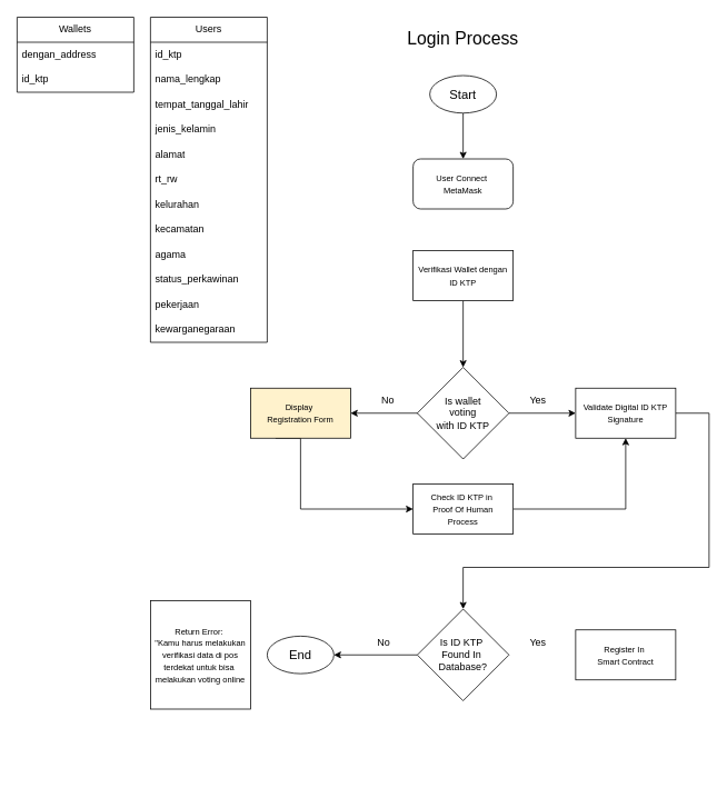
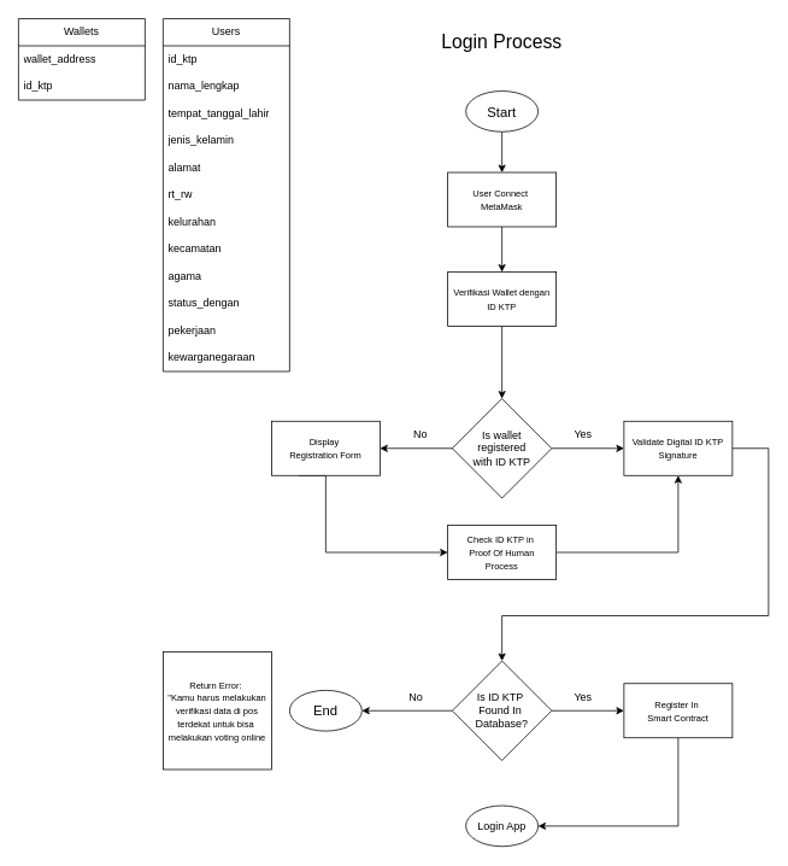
- <mxCell id="17" value="dengan_address" style="text;strokeColor=none;fillColor=none;align=left;verticalAlign=middle;spacingLeft=4;spacingRight=4;overflow=hidden;points=[[0,0.5],[1,0.5]];portConstraint=eastwest;rotatable=0;whiteSpace=wrap;html=1;" vertex="1" parent="16"><mxGeometry y="30" width="140" height="30" as="geometry" /></mxCell>
+ <mxCell id="17" value="wallet_address" style="text;strokeColor=none;fillColor=none;align=left;verticalAlign=middle;spacingLeft=4;spacingRight=4;overflow=hidden;points=[[0,0.5],[1,0.5]];portConstraint=eastwest;rotatable=0;whiteSpace=wrap;html=1;" vertex="1" parent="16"><mxGeometry y="30" width="140" height="30" as="geometry" /></mxCell>
- <mxCell id="20" value="&lt;font style=&quot;font-size: 15px;&quot;&gt;Start&lt;/font&gt;" style="ellipse;whiteSpace=wrap;html=1;" vertex="1" parent="1"><mxGeometry x="515" y="90" width="80" height="45" as="geometry" /></mxCell>
+ <mxCell id="20" value="&lt;font style=&quot;font-size: 15px;&quot;&gt;Start&lt;/font&gt;" style="ellipse;whiteSpace=wrap;html=1;" vertex="1" parent="1"><mxGeometry x="515" y="100" width="80" height="45" as="geometry" /></mxCell>
- <mxCell id="22" value="&lt;font size=&quot;1&quot;&gt;User Connect&amp;nbsp;&lt;/font&gt;&lt;div&gt;&lt;font size=&quot;1&quot;&gt;MetaMask&lt;/font&gt;&lt;/div&gt;" style="whiteSpace=wrap;html=1;rounded=1;" vertex="1" parent="1"><mxGeometry x="495" y="190" width="120" height="60" as="geometry" /></mxCell>
+ <mxCell id="22" value="&lt;font size=&quot;1&quot;&gt;User Connect&amp;nbsp;&lt;/font&gt;&lt;div&gt;&lt;font size=&quot;1&quot;&gt;MetaMask&lt;/font&gt;&lt;/div&gt;" style="rounded=0;whiteSpace=wrap;html=1;" vertex="1" parent="1"><mxGeometry x="495" y="190" width="120" height="60" as="geometry" /></mxCell>
+ <mxCell id="21" style="edgeStyle=orthogonalEdgeStyle;rounded=0;orthogonalLoop=1;jettySize=auto;html=1;" edge="1" parent="1" source="22" target="24"><mxGeometry relative="1" as="geometry" /></mxCell>
- <mxCell id="13" value="status_perkawinan" style="text;strokeColor=none;fillColor=none;align=left;verticalAlign=middle;spacingLeft=4;spacingRight=4;overflow=hidden;points=[[0,0.5],[1,0.5]];portConstraint=eastwest;rotatable=0;whiteSpace=wrap;html=1;" vertex="1" parent="3"><mxGeometry y="300" width="140" height="30" as="geometry" /></mxCell>
+ <mxCell id="13" value="status_dengan" style="text;strokeColor=none;fillColor=none;align=left;verticalAlign=middle;spacingLeft=4;spacingRight=4;overflow=hidden;points=[[0,0.5],[1,0.5]];portConstraint=eastwest;rotatable=0;whiteSpace=wrap;html=1;" vertex="1" parent="3"><mxGeometry y="300" width="140" height="30" as="geometry" /></mxCell>
- <mxCell id="29" value="&lt;font size=&quot;1&quot;&gt;Display&amp;nbsp;&lt;/font&gt;&lt;div&gt;&lt;font size=&quot;1&quot;&gt;Registration&amp;nbsp;&lt;/font&gt;&lt;span style=&quot;font-size: x-small; background-color: transparent; color: light-dark(rgb(0, 0, 0), rgb(255, 255, 255));&quot;&gt;Form&lt;/span&gt;&lt;/div&gt;" style="rounded=0;whiteSpace=wrap;html=1;fillColor=#fff2cc;" vertex="1" parent="1"><mxGeometry x="300" y="465" width="120" height="60" as="geometry" /></mxCell>
+ <mxCell id="29" value="&lt;font size=&quot;1&quot;&gt;Display&amp;nbsp;&lt;/font&gt;&lt;div&gt;&lt;font size=&quot;1&quot;&gt;Registration&amp;nbsp;&lt;/font&gt;&lt;span style=&quot;font-size: x-small; background-color: transparent; color: light-dark(rgb(0, 0, 0), rgb(255, 255, 255));&quot;&gt;Form&lt;/span&gt;&lt;/div&gt;" style="rounded=0;whiteSpace=wrap;html=1;" vertex="1" parent="1"><mxGeometry x="300" y="465" width="120" height="60" as="geometry" /></mxCell>
- <mxCell id="27" value="Is wallet&lt;div&gt;voting&lt;/div&gt;&lt;div&gt;with ID KTP&lt;/div&gt;" style="rhombus;whiteSpace=wrap;html=1;" vertex="1" parent="1"><mxGeometry x="500" y="440" width="110" height="110" as="geometry" /></mxCell>
+ <mxCell id="27" value="Is wallet&lt;div&gt;registered&lt;/div&gt;&lt;div&gt;with ID KTP&lt;/div&gt;" style="rhombus;whiteSpace=wrap;html=1;" vertex="1" parent="1"><mxGeometry x="500" y="440" width="110" height="110" as="geometry" /></mxCell>
+ <mxCell id="36" style="edgeStyle=orthogonalEdgeStyle;rounded=0;orthogonalLoop=1;jettySize=auto;html=1;exitX=1;exitY=0.5;exitDx=0;exitDy=0;entryX=0;entryY=0.5;entryDx=0;entryDy=0;" edge="1" parent="1" source="38" target="40"><mxGeometry relative="1" as="geometry" /></mxCell>
+ <mxCell id="45" value="&lt;font&gt;Login App&lt;/font&gt;" style="ellipse;whiteSpace=wrap;html=1;" vertex="1" parent="1"><mxGeometry x="515" y="890" width="80" height="45" as="geometry" /></mxCell>
+ <mxCell id="39" style="edgeStyle=orthogonalEdgeStyle;rounded=0;orthogonalLoop=1;jettySize=auto;html=1;entryX=1;entryY=0.5;entryDx=0;entryDy=0;" edge="1" parent="1" source="40" target="45"><mxGeometry relative="1" as="geometry"><mxPoint x="750" y="920" as="targetPoint" /><Array as="points"><mxPoint x="750" y="912" /></Array></mxGeometry></mxCell>
